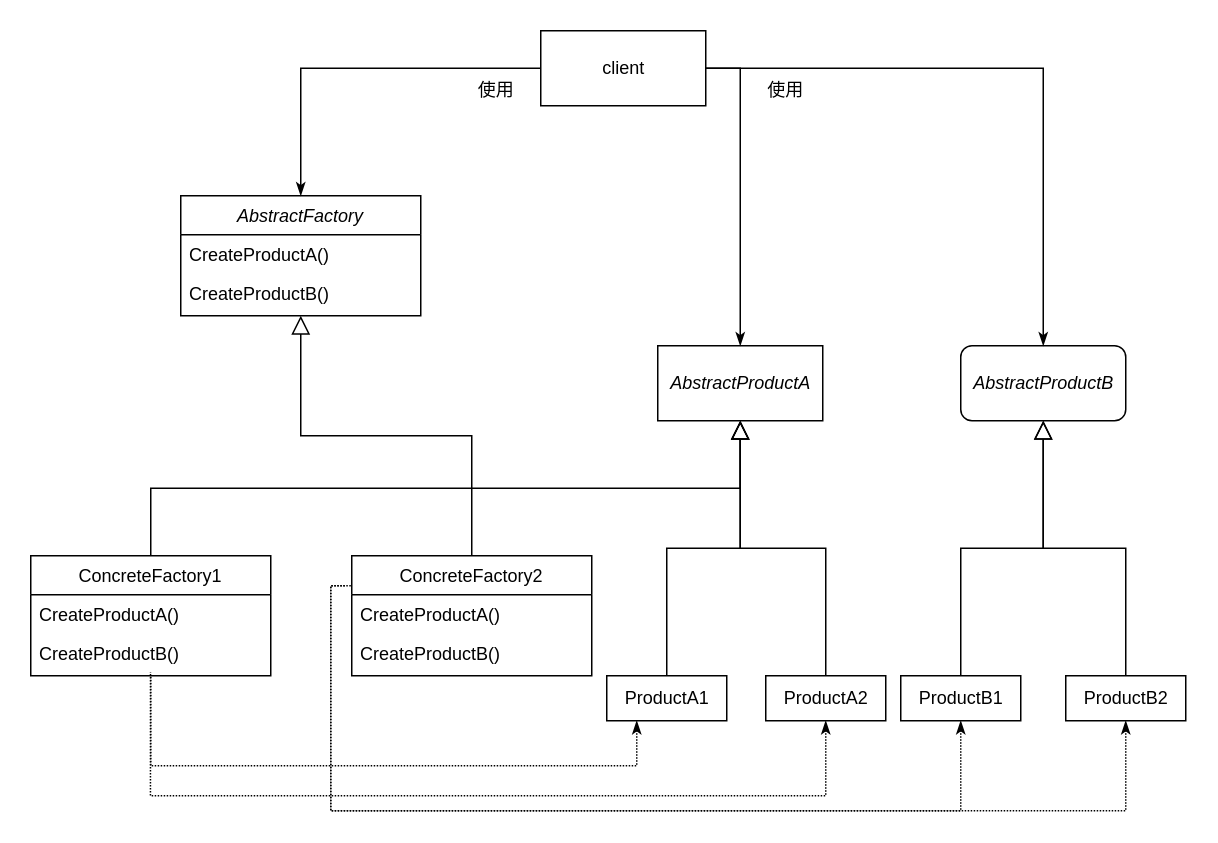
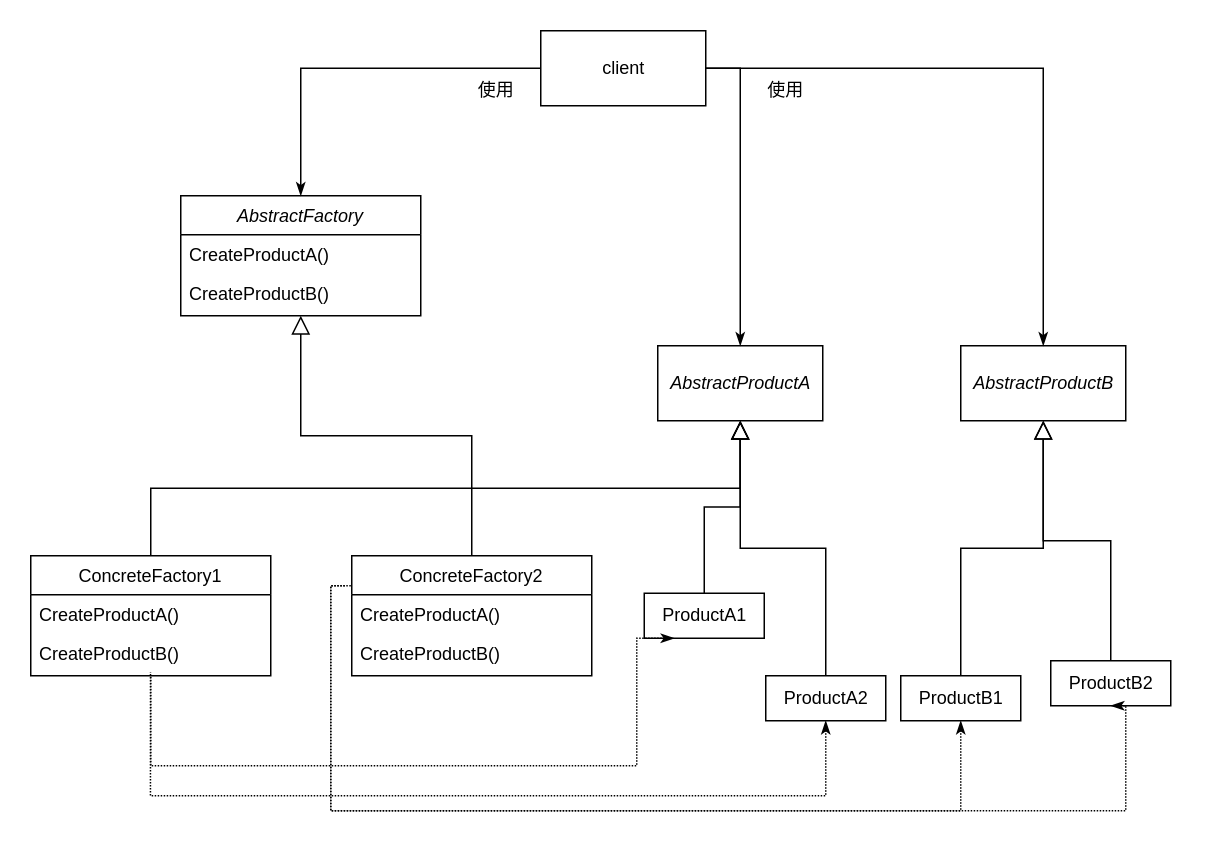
- <mxCell id="16" value="&lt;i&gt;AbstractProductB&lt;/i&gt;" style="html=1;rounded=1;" vertex="1" parent="1"><mxGeometry x="640" y="230" width="110" height="50" as="geometry" /></mxCell>
+ <mxCell id="16" value="&lt;i&gt;AbstractProductB&lt;/i&gt;" style="html=1;" vertex="1" parent="1"><mxGeometry x="640" y="230" width="110" height="50" as="geometry" /></mxCell>
- <mxCell id="21" value="ProductA1" style="html=1;" vertex="1" parent="1"><mxGeometry x="404" y="450" width="80" height="30" as="geometry" /></mxCell>
+ <mxCell id="21" value="ProductA1" style="html=1;" vertex="1" parent="1"><mxGeometry x="429" y="395" width="80" height="30" as="geometry" /></mxCell>
- <mxCell id="26" value="ProductB2" style="html=1;" vertex="1" parent="1"><mxGeometry x="710" y="450" width="80" height="30" as="geometry" /></mxCell>
+ <mxCell id="26" value="ProductB2" style="html=1;" vertex="1" parent="1"><mxGeometry x="700" y="440" width="80" height="30" as="geometry" /></mxCell>
